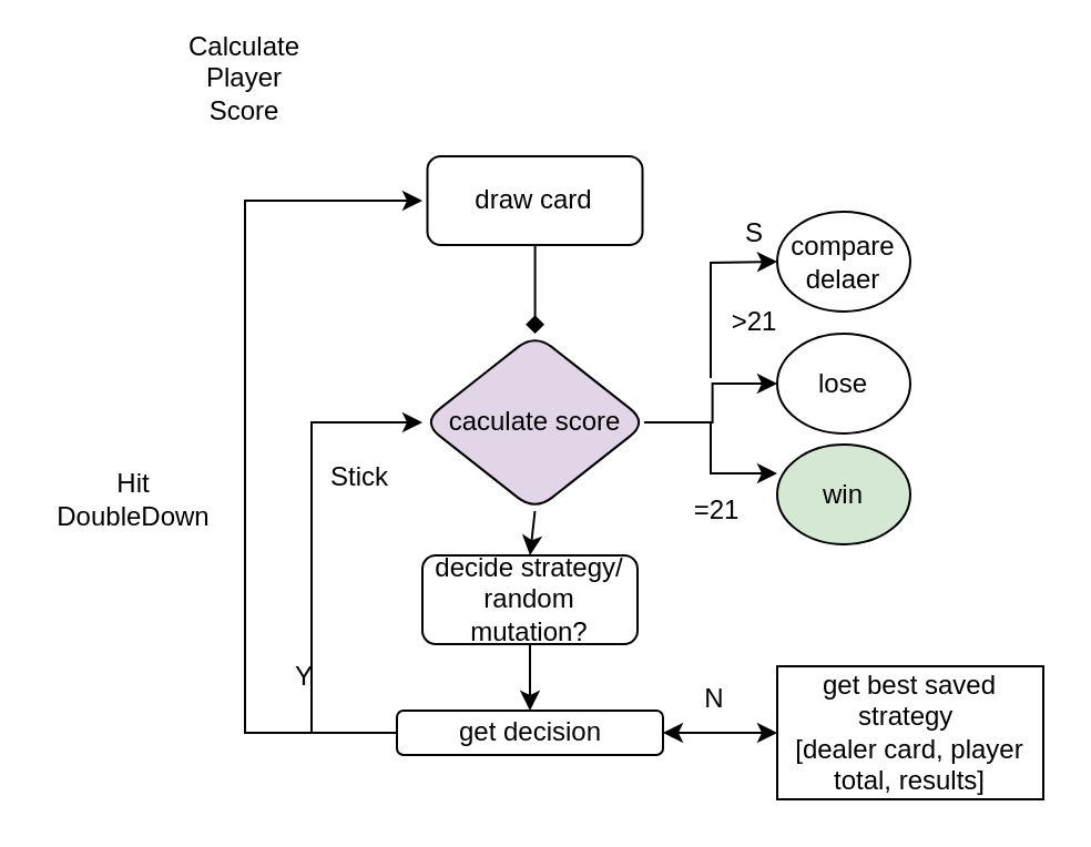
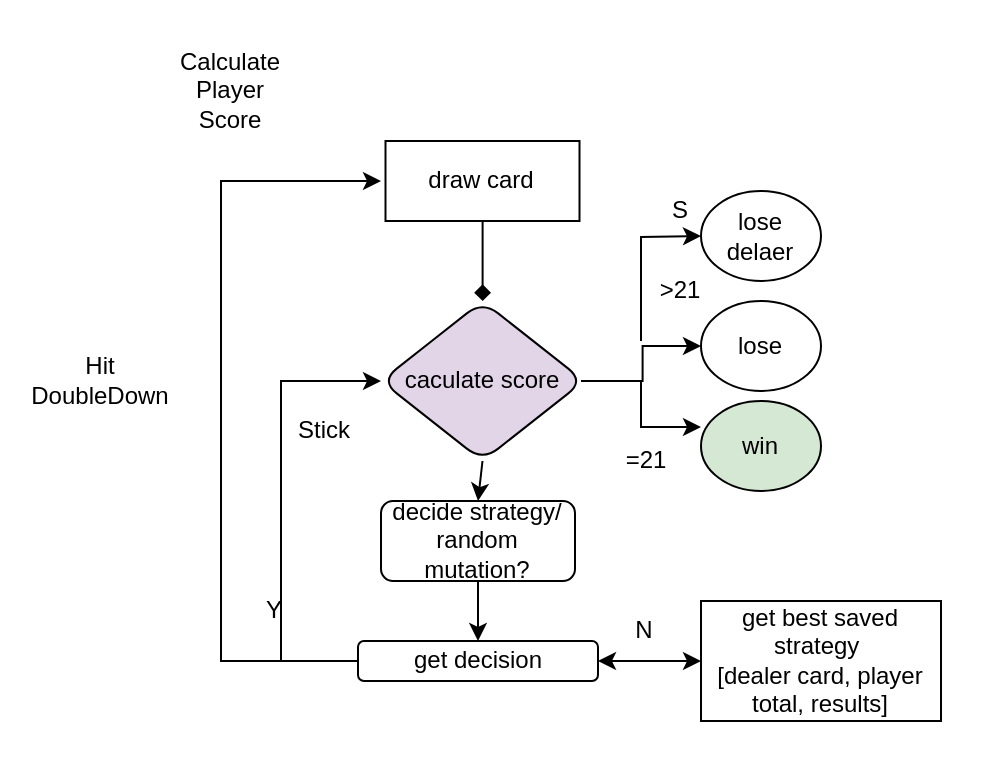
- <mxCell id="27" value="Calculate Player Score" style="text;html=1;strokeColor=none;fillColor=none;align=center;verticalAlign=middle;whiteSpace=wrap;rounded=0;" vertex="1" parent="2"><mxGeometry x="60" width="60" height="30" as="geometry" /></mxCell>
+ <mxCell id="27" value="Calculate Player Score" style="text;html=1;strokeColor=none;fillColor=none;align=center;verticalAlign=middle;whiteSpace=wrap;rounded=0;" vertex="1" parent="2"><mxGeometry x="65" y="10" width="60" height="30" as="geometry" /></mxCell>
- <mxCell id="3" value="draw card" style="rounded=1;whiteSpace=wrap;html=1;" vertex="1" parent="2"><mxGeometry x="172.25" y="50" width="97" height="40" as="geometry" /></mxCell>
+ <mxCell id="3" value="draw card" style="whiteSpace=wrap;html=1;rounded=0;" vertex="1" parent="2"><mxGeometry x="172.25" y="50" width="97" height="40" as="geometry" /></mxCell>
- <mxCell id="24" value="compare&lt;br&gt;delaer" style="ellipse;whiteSpace=wrap;html=1;rounded=1;" vertex="1" parent="2"><mxGeometry x="330" y="75" width="60" height="45" as="geometry" /></mxCell>
+ <mxCell id="24" value="lose&lt;br&gt;delaer" style="ellipse;whiteSpace=wrap;html=1;rounded=1;" vertex="1" parent="2"><mxGeometry x="330" y="75" width="60" height="45" as="geometry" /></mxCell>
- <mxCell id="22" value="Hit&lt;br&gt;DoubleDown" style="text;html=1;strokeColor=none;fillColor=none;align=center;verticalAlign=middle;whiteSpace=wrap;rounded=0;" vertex="1" parent="2"><mxGeometry x="10" y="190" width="60" height="30" as="geometry" /></mxCell>
+ <mxCell id="22" value="Hit&lt;br&gt;DoubleDown" style="text;html=1;strokeColor=none;fillColor=none;align=center;verticalAlign=middle;whiteSpace=wrap;rounded=0;" vertex="1" parent="2"><mxGeometry y="155" width="60" height="30" as="geometry" /></mxCell>
